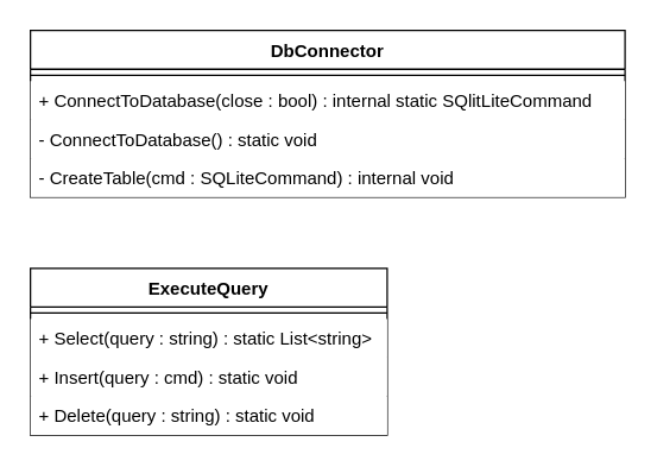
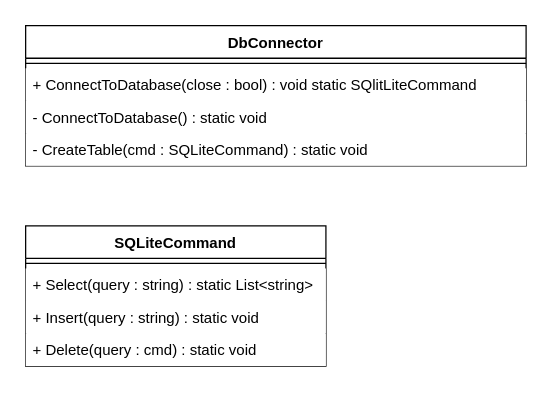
- <mxCell id="4" value="+ ConnectToDatabase(close : bool) : internal static SQlitLiteCommand" style="text;strokeColor=none;fillColor=#ffffff;align=left;verticalAlign=top;spacingLeft=4;spacingRight=4;overflow=hidden;rotatable=0;points=[[0,0.5],[1,0.5]];portConstraint=eastwest;" parent="2" vertex="1"><mxGeometry y="34" width="400" height="26" as="geometry" /></mxCell>
+ <mxCell id="4" value="+ ConnectToDatabase(close : bool) : void static SQlitLiteCommand" style="text;strokeColor=none;fillColor=#ffffff;align=left;verticalAlign=top;spacingLeft=4;spacingRight=4;overflow=hidden;rotatable=0;points=[[0,0.5],[1,0.5]];portConstraint=eastwest;" parent="2" vertex="1"><mxGeometry y="34" width="400" height="26" as="geometry" /></mxCell>
- <mxCell id="6" value="- CreateTable(cmd : SQLiteCommand) : internal void" style="text;strokeColor=none;fillColor=#ffffff;align=left;verticalAlign=top;spacingLeft=4;spacingRight=4;overflow=hidden;rotatable=0;points=[[0,0.5],[1,0.5]];portConstraint=eastwest;" parent="2" vertex="1"><mxGeometry y="86" width="400" height="26" as="geometry" /></mxCell>
+ <mxCell id="6" value="- CreateTable(cmd : SQLiteCommand) : static void" style="text;strokeColor=none;fillColor=#ffffff;align=left;verticalAlign=top;spacingLeft=4;spacingRight=4;overflow=hidden;rotatable=0;points=[[0,0.5],[1,0.5]];portConstraint=eastwest;" parent="2" vertex="1"><mxGeometry y="86" width="400" height="26" as="geometry" /></mxCell>
- <mxCell id="7" value="ExecuteQuery" style="swimlane;fontStyle=1;align=center;verticalAlign=top;childLayout=stackLayout;horizontal=1;startSize=26;horizontalStack=0;resizeParent=1;resizeParentMax=0;resizeLast=0;collapsible=1;marginBottom=0;fillColor=#ffffff;" parent="1" vertex="1"><mxGeometry x="20" y="180" width="240" height="112" as="geometry" /></mxCell>
+ <mxCell id="7" value="SQLiteCommand" style="swimlane;fontStyle=1;align=center;verticalAlign=top;childLayout=stackLayout;horizontal=1;startSize=26;horizontalStack=0;resizeParent=1;resizeParentMax=0;resizeLast=0;collapsible=1;marginBottom=0;fillColor=#ffffff;" parent="1" vertex="1"><mxGeometry x="20" y="180" width="240" height="112" as="geometry" /></mxCell>
- <mxCell id="10" value="+ Insert(query : cmd) : static void" style="text;strokeColor=none;fillColor=#ffffff;align=left;verticalAlign=top;spacingLeft=4;spacingRight=4;overflow=hidden;rotatable=0;points=[[0,0.5],[1,0.5]];portConstraint=eastwest;" parent="7" vertex="1"><mxGeometry y="60" width="240" height="26" as="geometry" /></mxCell>
+ <mxCell id="10" value="+ Insert(query : string) : static void" style="text;strokeColor=none;fillColor=#ffffff;align=left;verticalAlign=top;spacingLeft=4;spacingRight=4;overflow=hidden;rotatable=0;points=[[0,0.5],[1,0.5]];portConstraint=eastwest;" parent="7" vertex="1"><mxGeometry y="60" width="240" height="26" as="geometry" /></mxCell>
- <mxCell id="11" value="+ Delete(query : string) : static void" style="text;strokeColor=none;fillColor=#ffffff;align=left;verticalAlign=top;spacingLeft=4;spacingRight=4;overflow=hidden;rotatable=0;points=[[0,0.5],[1,0.5]];portConstraint=eastwest;" parent="7" vertex="1"><mxGeometry y="86" width="240" height="26" as="geometry" /></mxCell>
+ <mxCell id="11" value="+ Delete(query : cmd) : static void" style="text;strokeColor=none;fillColor=#ffffff;align=left;verticalAlign=top;spacingLeft=4;spacingRight=4;overflow=hidden;rotatable=0;points=[[0,0.5],[1,0.5]];portConstraint=eastwest;" parent="7" vertex="1"><mxGeometry y="86" width="240" height="26" as="geometry" /></mxCell>
